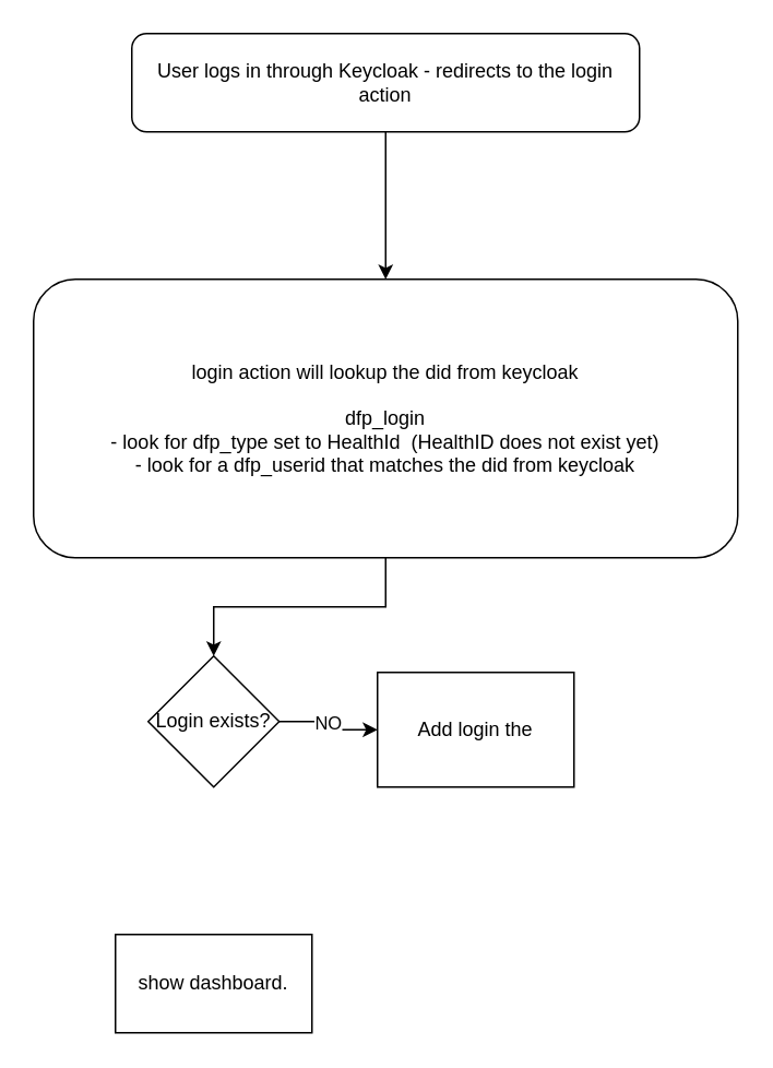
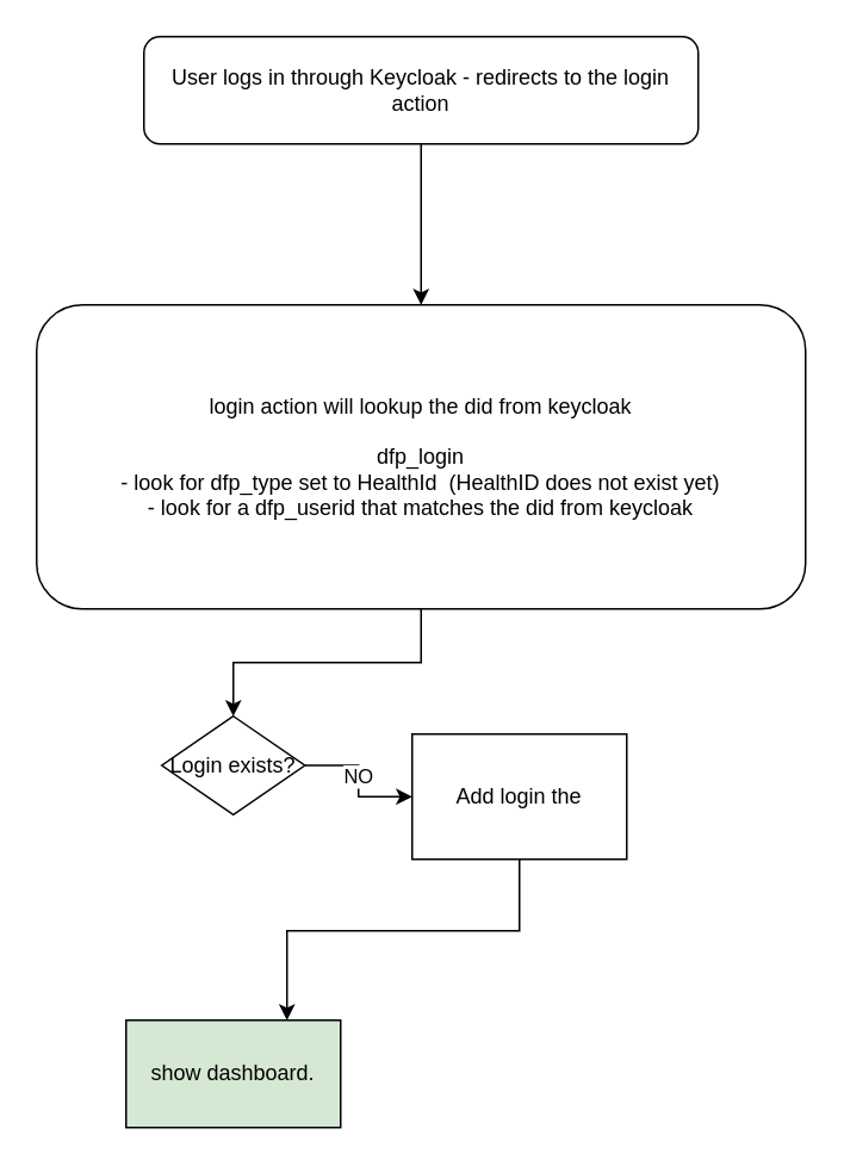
- <mxCell id="8" value="Login exists?" style="rhombus;whiteSpace=wrap;html=1;" vertex="1" parent="1"><mxGeometry x="90" y="400" width="80" height="80" as="geometry" /></mxCell>
+ <mxCell id="8" value="Login exists?" style="rhombus;whiteSpace=wrap;html=1;" vertex="1" parent="1"><mxGeometry x="90" y="400" width="80" height="55" as="geometry" /></mxCell>
+ <mxCell id="9" value="" style="edgeStyle=orthogonalEdgeStyle;rounded=0;orthogonalLoop=1;jettySize=auto;html=1;entryX=0.75;entryY=0;entryDx=0;entryDy=0;" edge="1" parent="1" source="10" target="11"><mxGeometry relative="1" as="geometry"><Array as="points"><mxPoint x="290" y="520" /><mxPoint x="160" y="520" /></Array></mxGeometry></mxCell>
- <mxCell id="11" value="show dashboard." style="whiteSpace=wrap;html=1;" vertex="1" parent="1"><mxGeometry x="70" y="570" width="120" height="60" as="geometry" /></mxCell>
+ <mxCell id="11" value="show dashboard." style="whiteSpace=wrap;html=1;fillColor=#d5e8d4;" vertex="1" parent="1"><mxGeometry x="70" y="570" width="120" height="60" as="geometry" /></mxCell>
